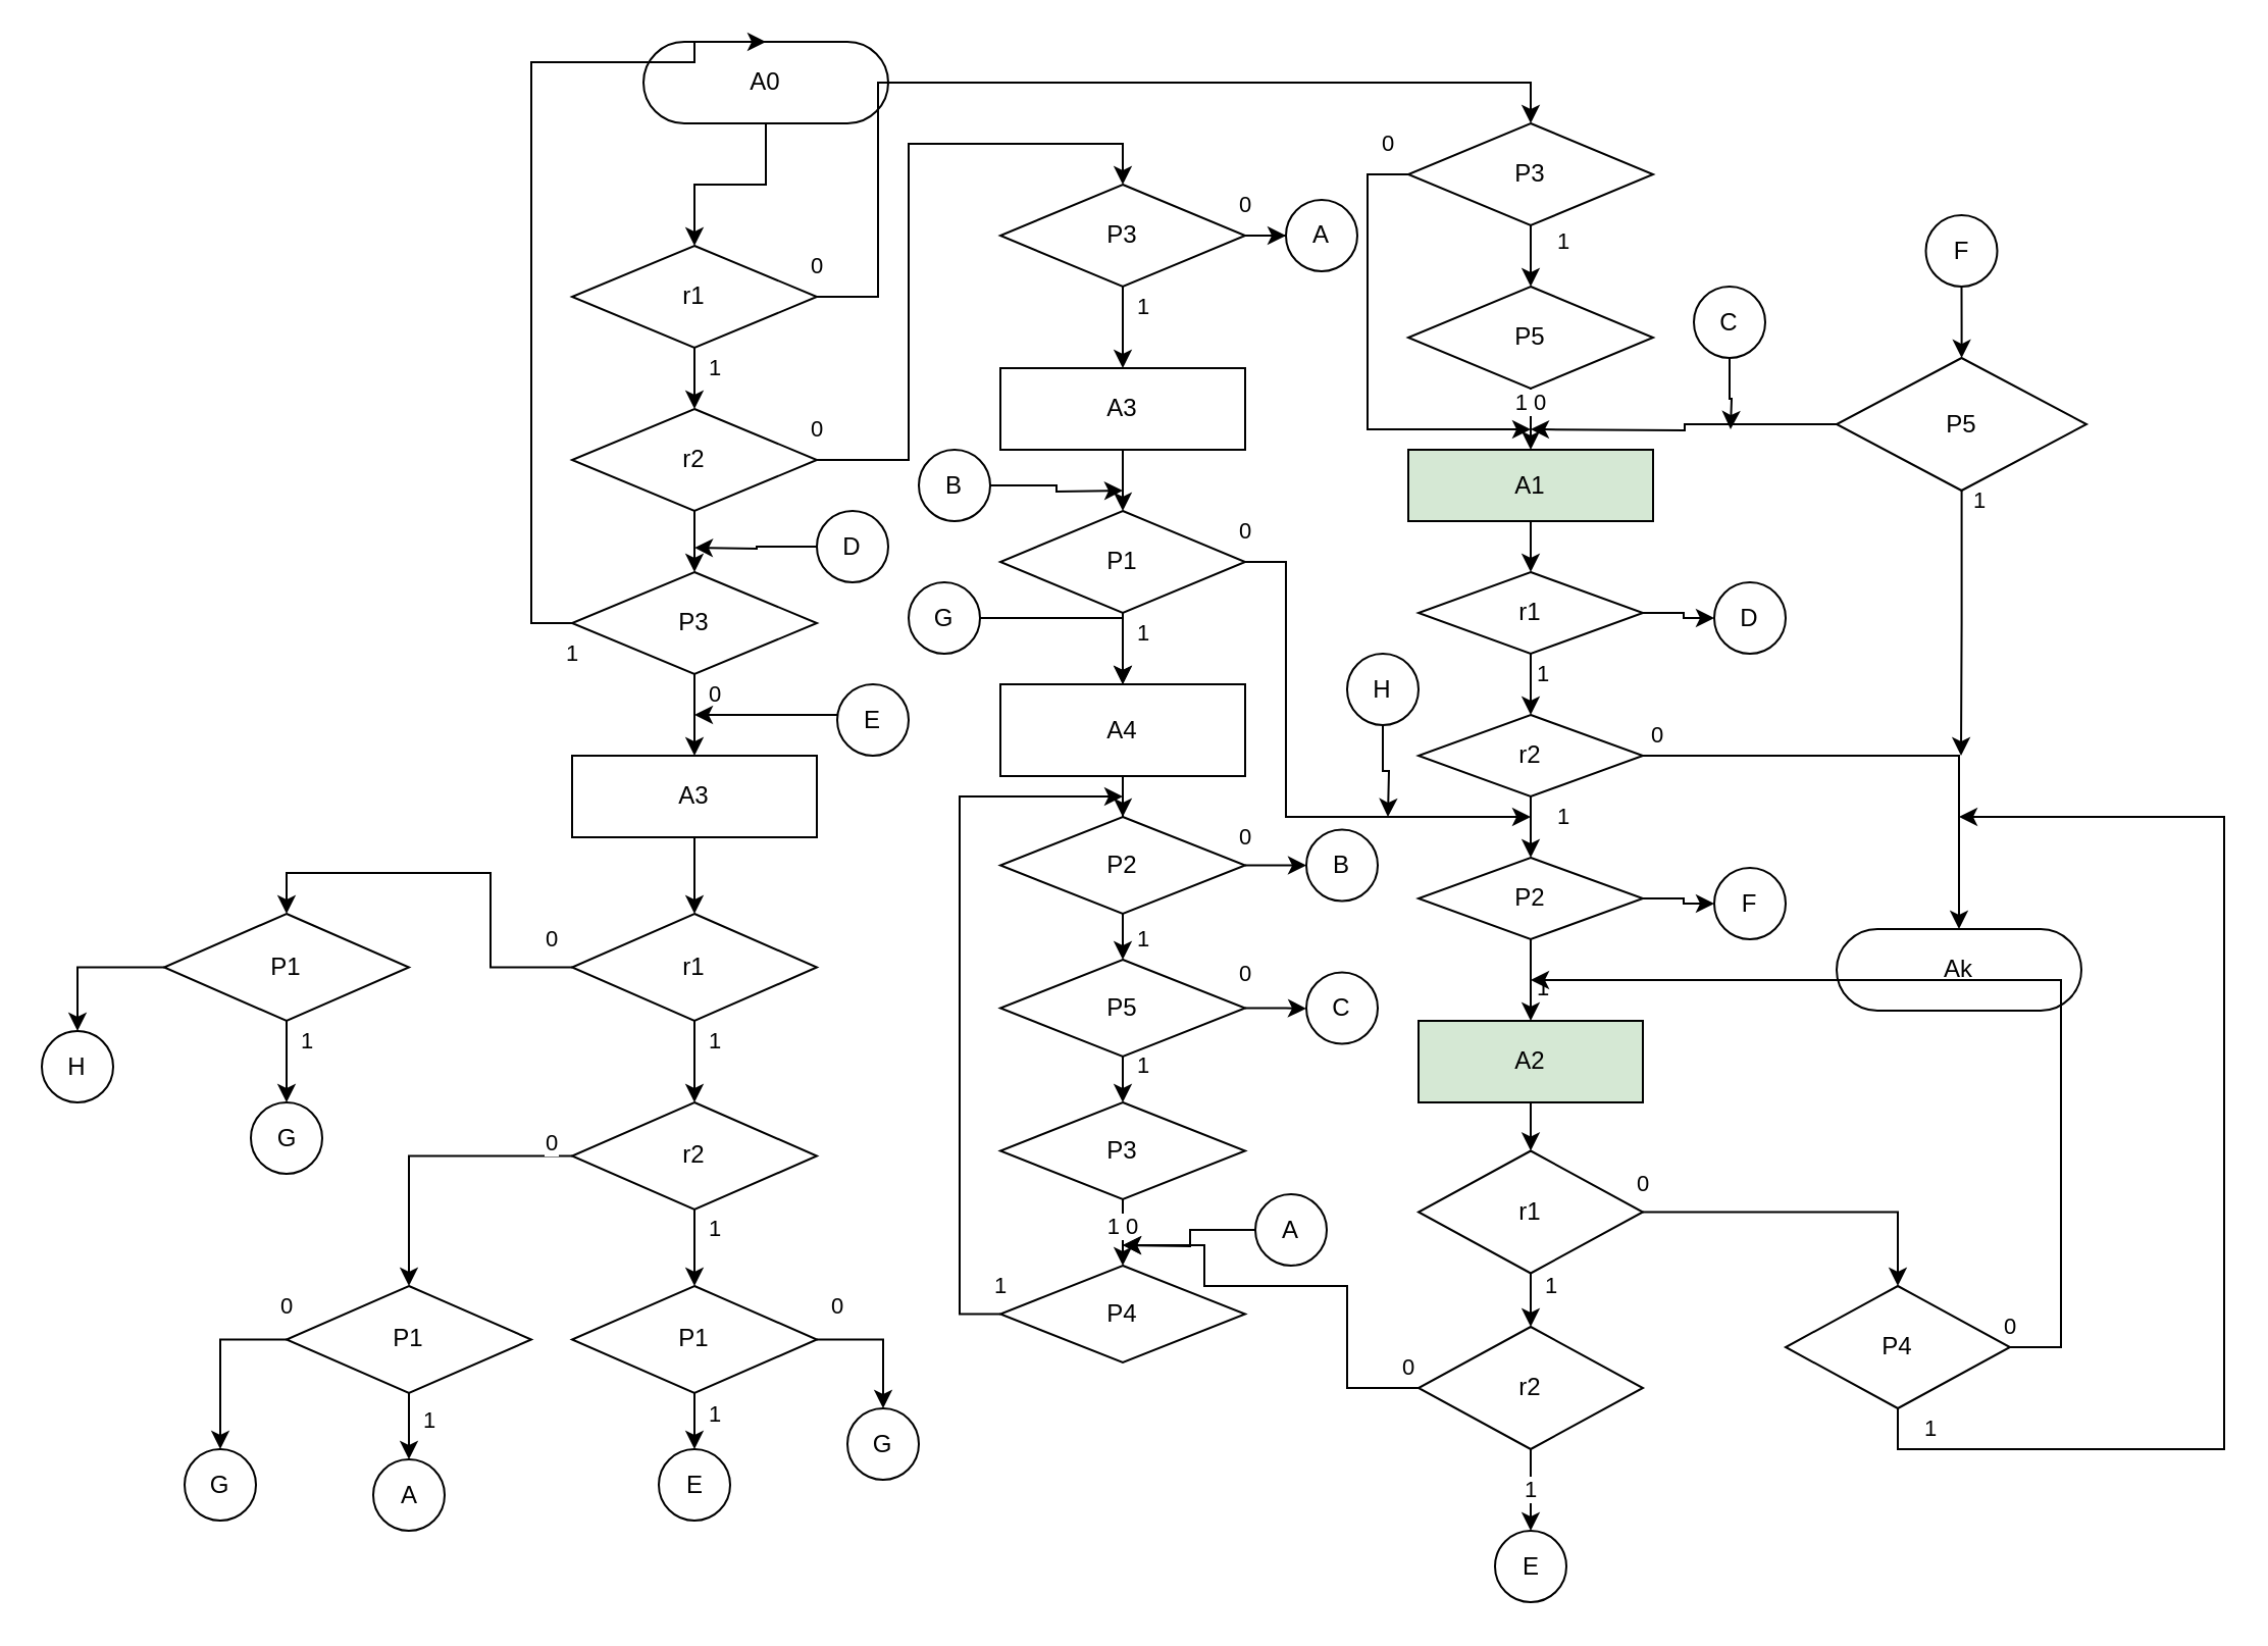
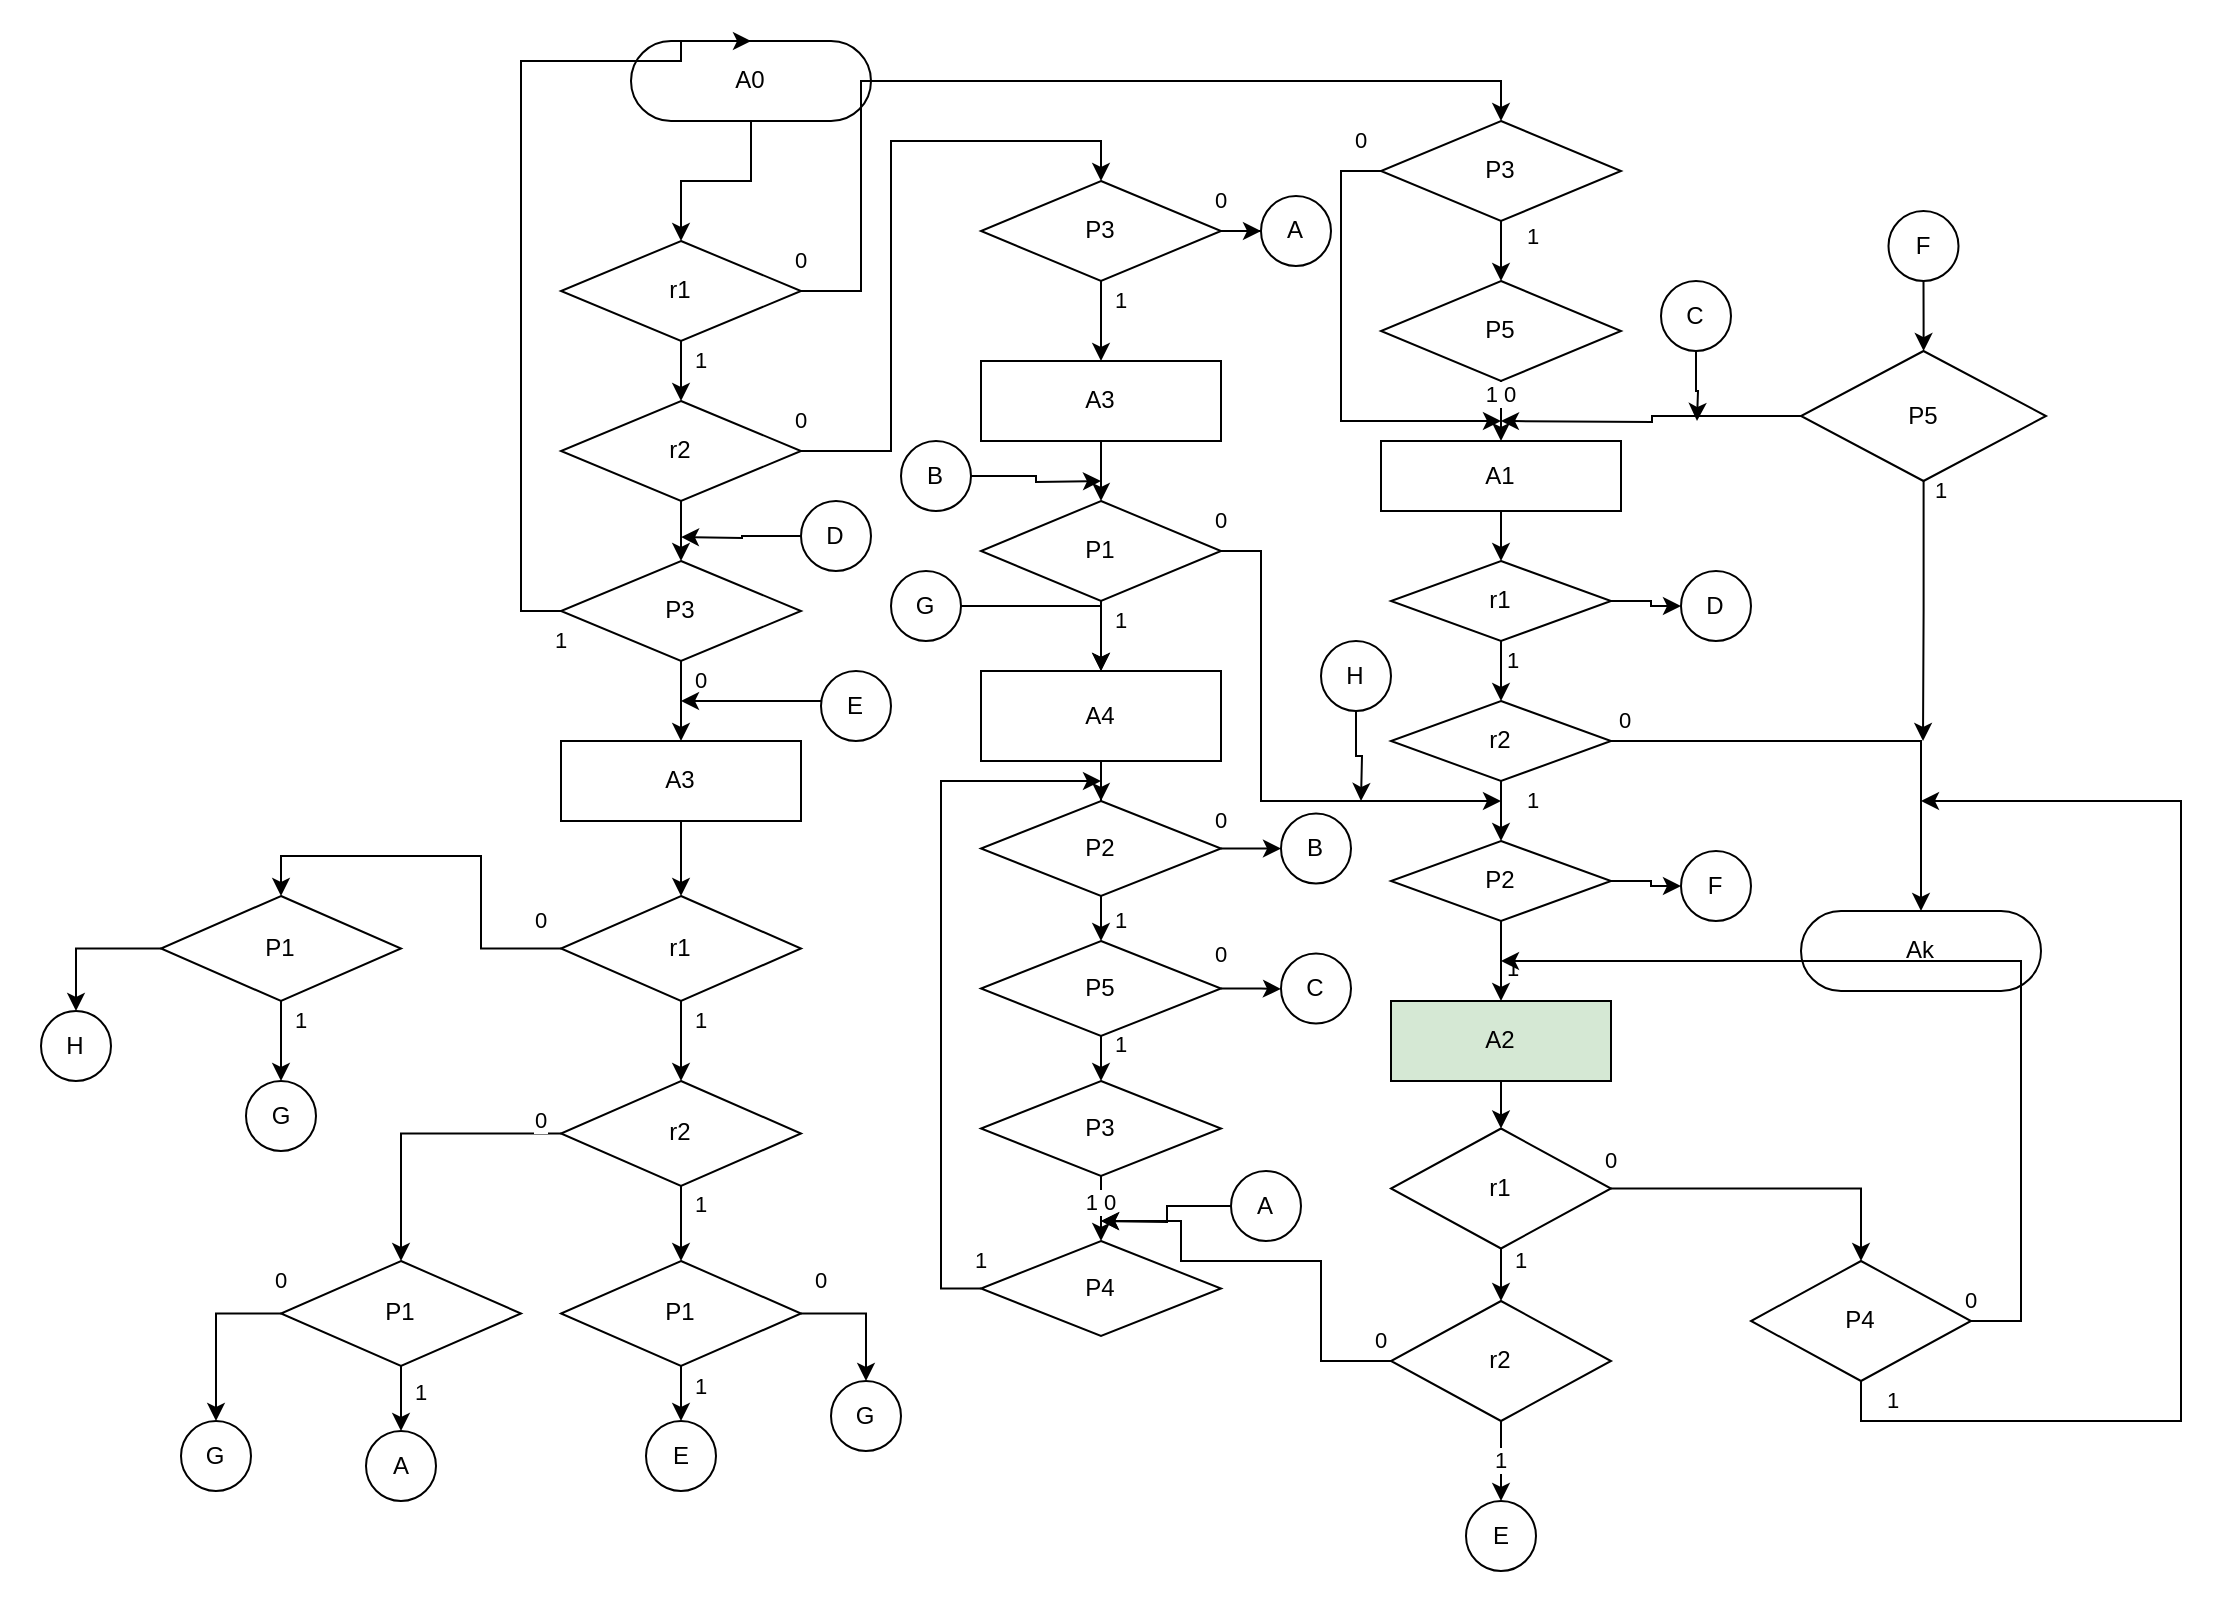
- <mxCell id="21" value="A1" style="whiteSpace=wrap;html=1;fillColor=#d5e8d4;" vertex="1" parent="1"><mxGeometry x="690" y="220" width="120" height="35" as="geometry" /></mxCell>
+ <mxCell id="21" value="A1" style="whiteSpace=wrap;html=1;" vertex="1" parent="1"><mxGeometry x="690" y="220" width="120" height="35" as="geometry" /></mxCell>
